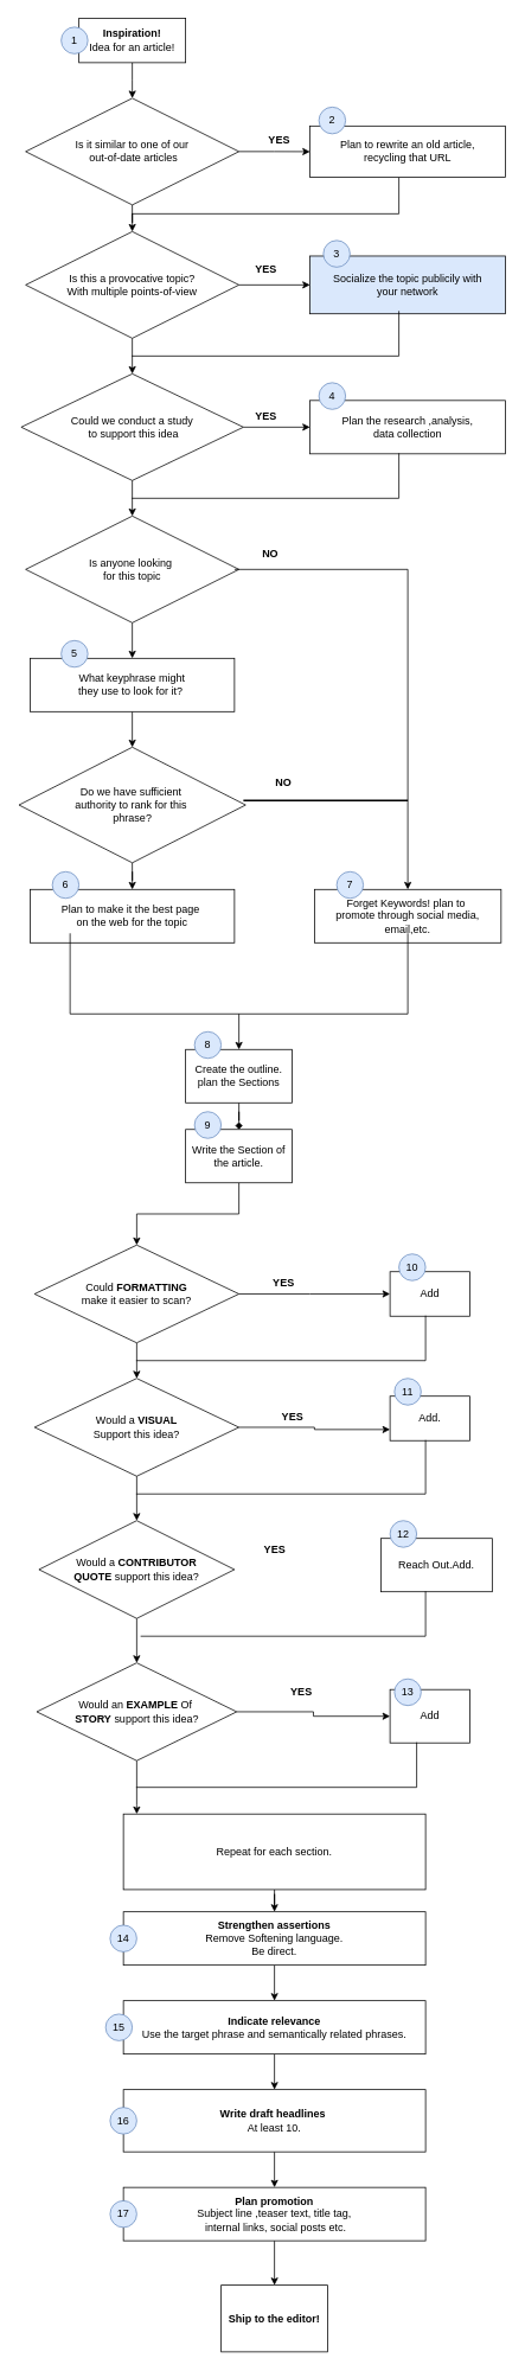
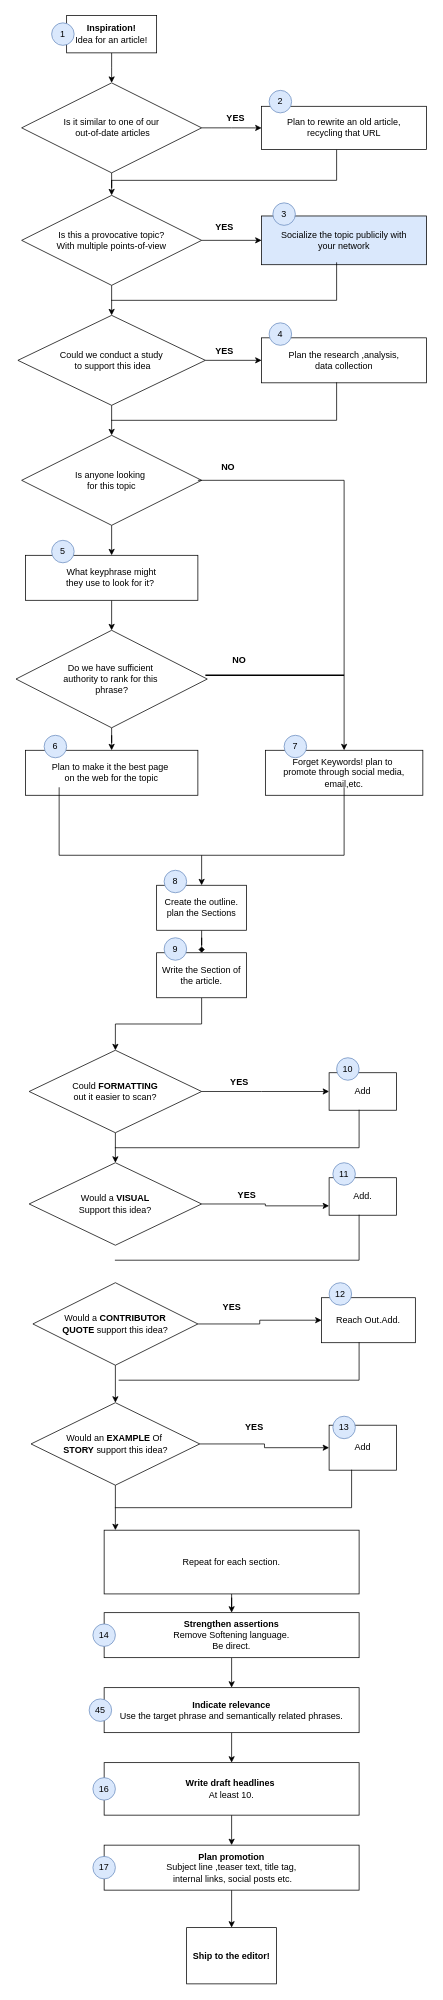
- <mxCell id="43" value="Could &lt;b&gt;FORMATTING&lt;/b&gt;&lt;div&gt;make it easier to scan?&lt;/div&gt;" style="rhombus;whiteSpace=wrap;html=1;rounded=0;" vertex="1" parent="1"><mxGeometry x="38" y="1400" width="230" height="110" as="geometry" /></mxCell>
+ <mxCell id="43" value="Could &lt;b&gt;FORMATTING&lt;/b&gt;&lt;div&gt;out it easier to scan?&lt;/div&gt;" style="rhombus;whiteSpace=wrap;html=1;rounded=0;" vertex="1" parent="1"><mxGeometry x="38" y="1400" width="230" height="110" as="geometry" /></mxCell>
- <mxCell id="44" value="" style="edgeStyle=orthogonalEdgeStyle;rounded=0;orthogonalLoop=1;jettySize=auto;html=1;" edge="1" parent="1" source="46" target="48"><mxGeometry relative="1" as="geometry" /></mxCell>
+ <mxCell id="58" style="edgeStyle=orthogonalEdgeStyle;rounded=0;orthogonalLoop=1;jettySize=auto;html=1;entryX=0;entryY=0.5;entryDx=0;entryDy=0;" edge="1" parent="1" source="48" target="54"><mxGeometry relative="1" as="geometry" /></mxCell>
- <mxCell id="90" value="15" style="ellipse;whiteSpace=wrap;html=1;fillColor=#dae8fc;strokeColor=#6c8ebf;" vertex="1" parent="1"><mxGeometry x="118" y="2265" width="30" height="30" as="geometry" /></mxCell>
+ <mxCell id="90" value="45" style="ellipse;whiteSpace=wrap;html=1;fillColor=#dae8fc;strokeColor=#6c8ebf;" vertex="1" parent="1"><mxGeometry x="118" y="2265" width="30" height="30" as="geometry" /></mxCell>
